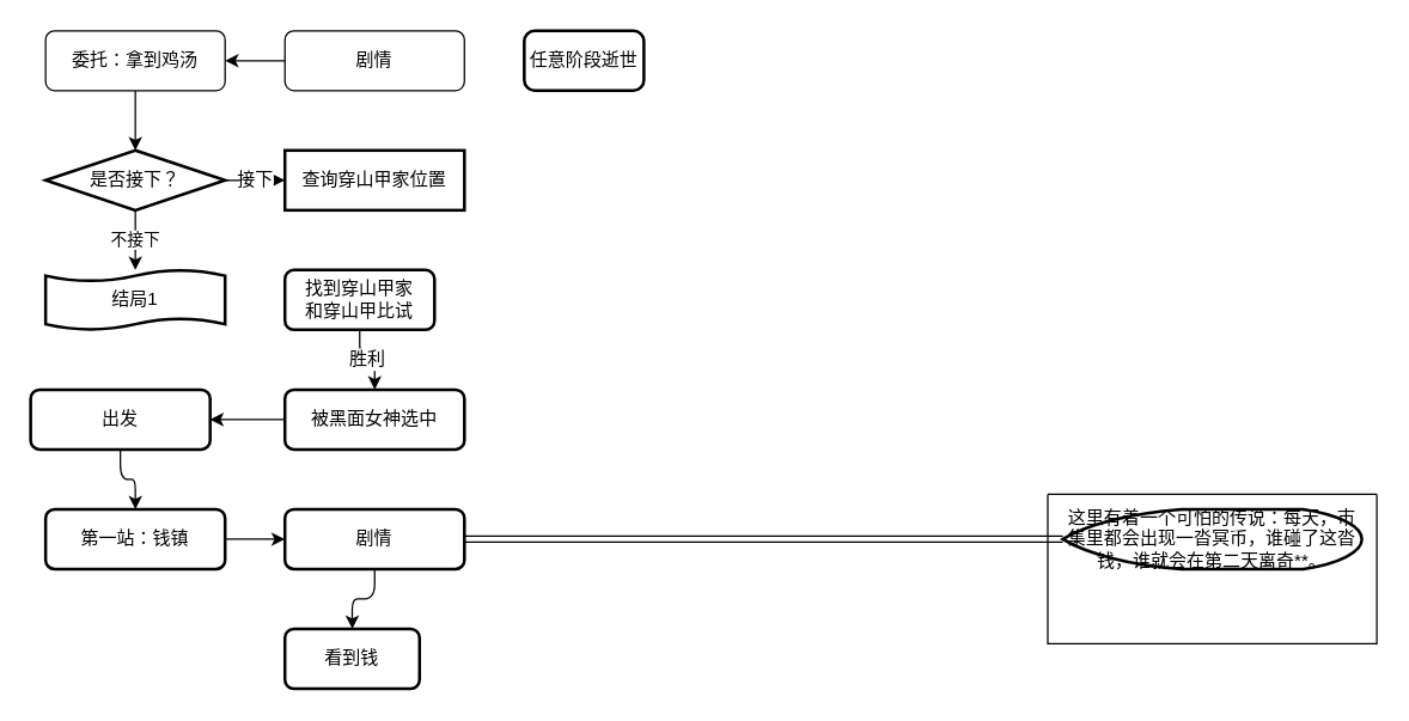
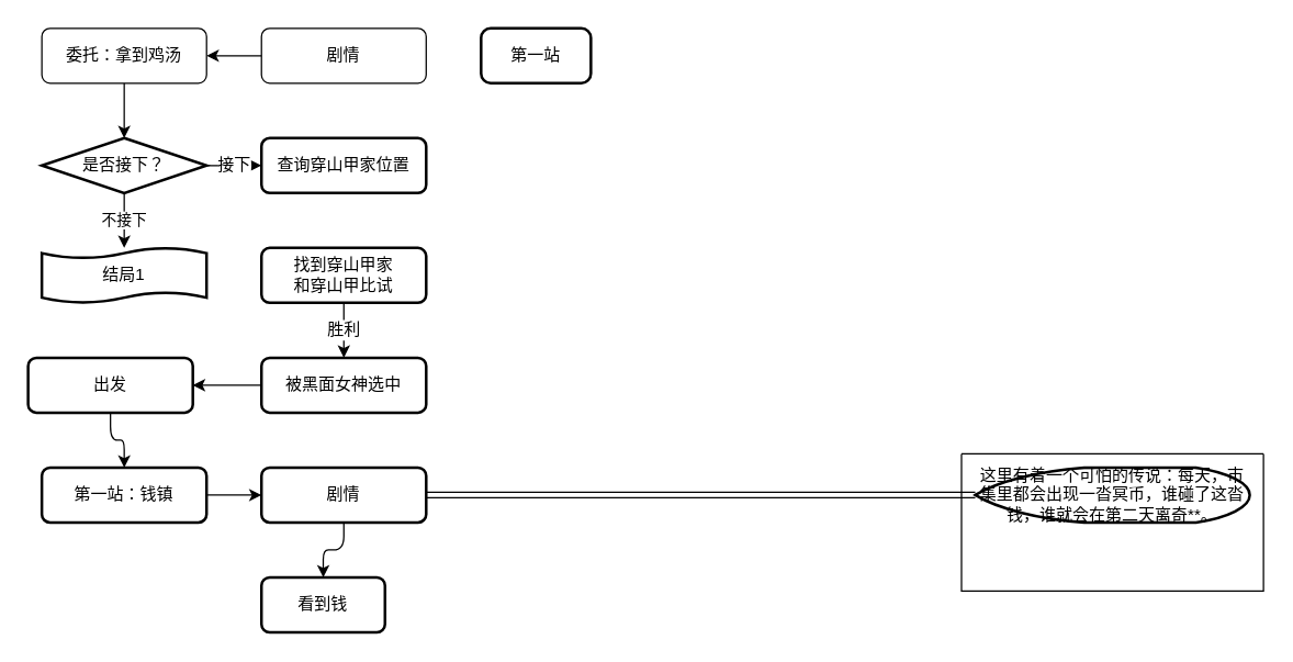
- <mxCell id="11" value="任意阶段逝世" style="rounded=1;whiteSpace=wrap;html=1;absoluteArcSize=1;arcSize=14;strokeWidth=2;shadow=0;glass=0;strokeColor=default;fontFamily=Helvetica;fontSize=12;fontColor=default;fillColor=default;" vertex="1" parent="1"><mxGeometry x="350" y="20" width="80" height="40" as="geometry" /></mxCell>
+ <mxCell id="11" value="第一站" style="rounded=1;whiteSpace=wrap;html=1;absoluteArcSize=1;arcSize=14;strokeWidth=2;shadow=0;glass=0;strokeColor=default;fontFamily=Helvetica;fontSize=12;fontColor=default;fillColor=default;" vertex="1" parent="1"><mxGeometry x="350" y="20" width="80" height="40" as="geometry" /></mxCell>
- <mxCell id="8" value="查询穿山甲家位置" style="whiteSpace=wrap;html=1;strokeWidth=2;shadow=0;glass=0;strokeColor=default;fontFamily=Helvetica;fontSize=12;fontColor=default;fillColor=default;rounded=0;" vertex="1" parent="1"><mxGeometry x="190" y="100" width="120" height="40" as="geometry" /></mxCell>
+ <mxCell id="8" value="查询穿山甲家位置" style="whiteSpace=wrap;html=1;strokeWidth=2;rounded=1;shadow=0;glass=0;strokeColor=default;fontFamily=Helvetica;fontSize=12;fontColor=default;fillColor=default;" vertex="1" parent="1"><mxGeometry x="190" y="100" width="120" height="40" as="geometry" /></mxCell>
- <mxCell id="10" value="找到穿山甲家&lt;br&gt;和穿山甲比试" style="whiteSpace=wrap;html=1;strokeWidth=2;rounded=1;shadow=0;glass=0;strokeColor=default;fontFamily=Helvetica;fontSize=12;fontColor=default;fillColor=default;" vertex="1" parent="1"><mxGeometry x="190" y="180" width="100" height="40" as="geometry" /></mxCell>
+ <mxCell id="10" value="找到穿山甲家&lt;br&gt;和穿山甲比试" style="whiteSpace=wrap;html=1;strokeWidth=2;rounded=1;shadow=0;glass=0;strokeColor=default;fontFamily=Helvetica;fontSize=12;fontColor=default;fillColor=default;" vertex="1" parent="1"><mxGeometry x="190" y="180" width="120" height="40" as="geometry" /></mxCell>
